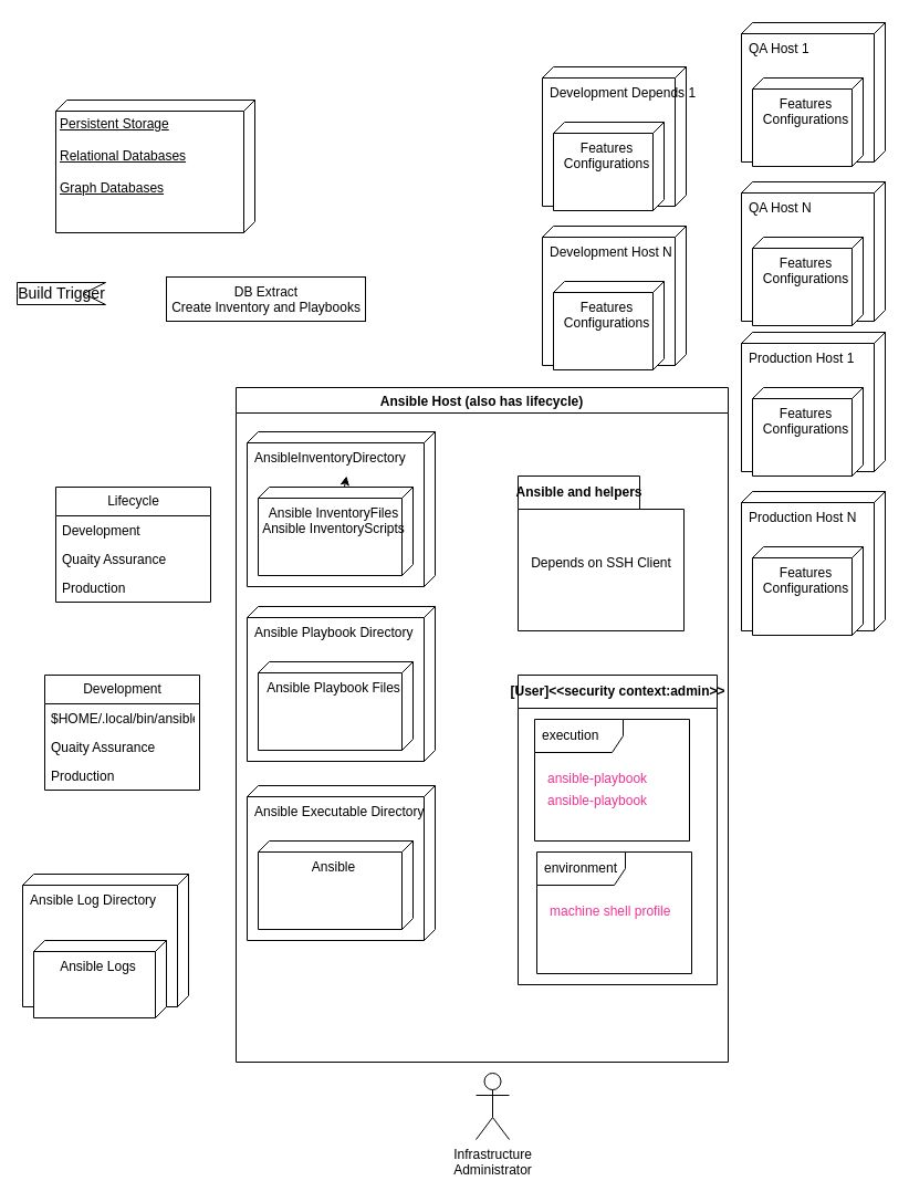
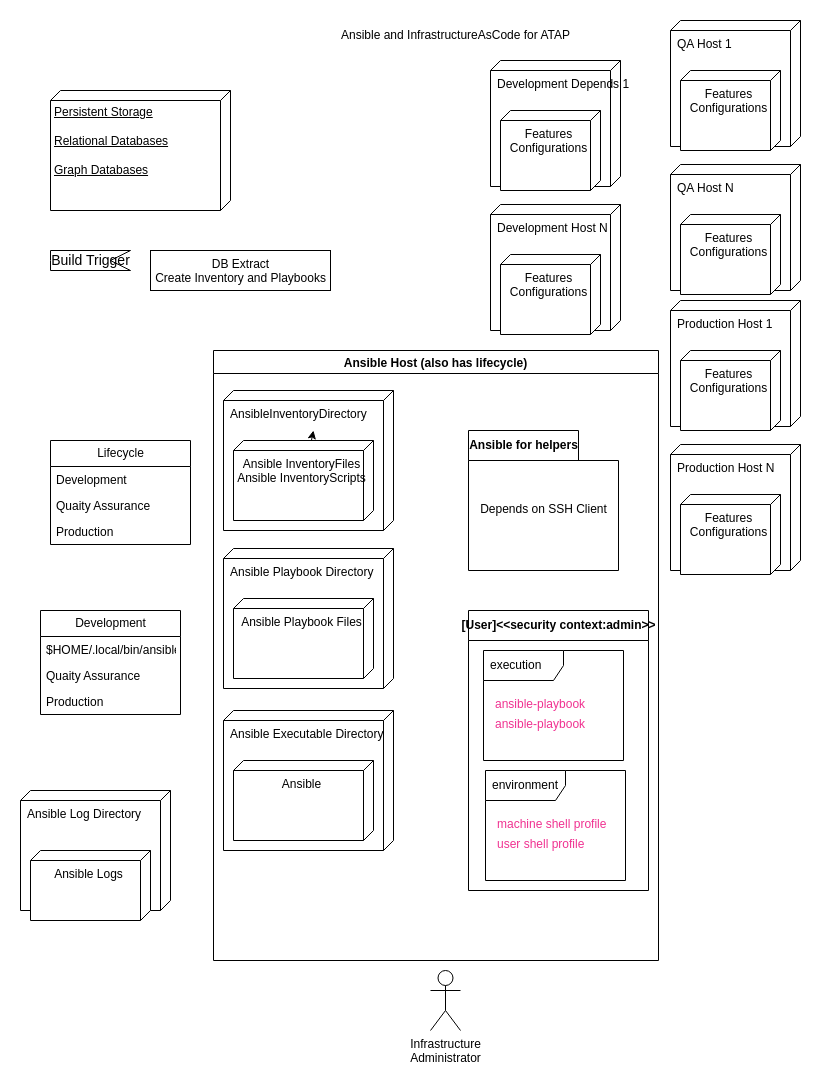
+ <mxCell id="2" value="Ansible and InfrastructureAsCode for ATAP&lt;br&gt;" style="text;html=1;align=center;verticalAlign=middle;resizable=0;points=[];autosize=1;" parent="1" vertex="1"><mxGeometry x="330" y="20" width="250" height="30" as="geometry" /></mxCell>
- <mxCell id="4" value="Build Trigger" style="html=1;shape=mxgraph.infographic.ribbonSimple;notch1=20;notch2=0;align=center;verticalAlign=middle;fontSize=14;fontStyle=0;flipH=1;fillColor=#FFFFFF;" parent="1" vertex="1"><mxGeometry x="15" y="255" width="80" height="20" as="geometry" /></mxCell>
+ <mxCell id="4" value="Build Trigger" style="html=1;shape=mxgraph.infographic.ribbonSimple;notch1=20;notch2=0;align=center;verticalAlign=middle;fontSize=14;fontStyle=0;flipH=1;fillColor=#FFFFFF;" parent="1" vertex="1"><mxGeometry x="50" y="250" width="80" height="20" as="geometry" /></mxCell>
- <mxCell id="26" value="Ansible and helpers" style="shape=folder;fontStyle=1;tabWidth=110;tabHeight=30;tabPosition=left;html=1;boundedLbl=1;labelInHeader=1;container=1;collapsible=0;" vertex="1" parent="25"><mxGeometry x="255" y="80" width="150" height="140" as="geometry" /></mxCell>
+ <mxCell id="26" value="Ansible for helpers" style="shape=folder;fontStyle=1;tabWidth=110;tabHeight=30;tabPosition=left;html=1;boundedLbl=1;labelInHeader=1;container=1;collapsible=0;" vertex="1" parent="25"><mxGeometry x="255" y="80" width="150" height="140" as="geometry" /></mxCell>
+ <mxCell id="34" value="user shell profile" style="text;align=left;fontColor=#F03291;" vertex="1" parent="32"><mxGeometry x="10" y="60" width="100" height="20" as="geometry" /></mxCell>
